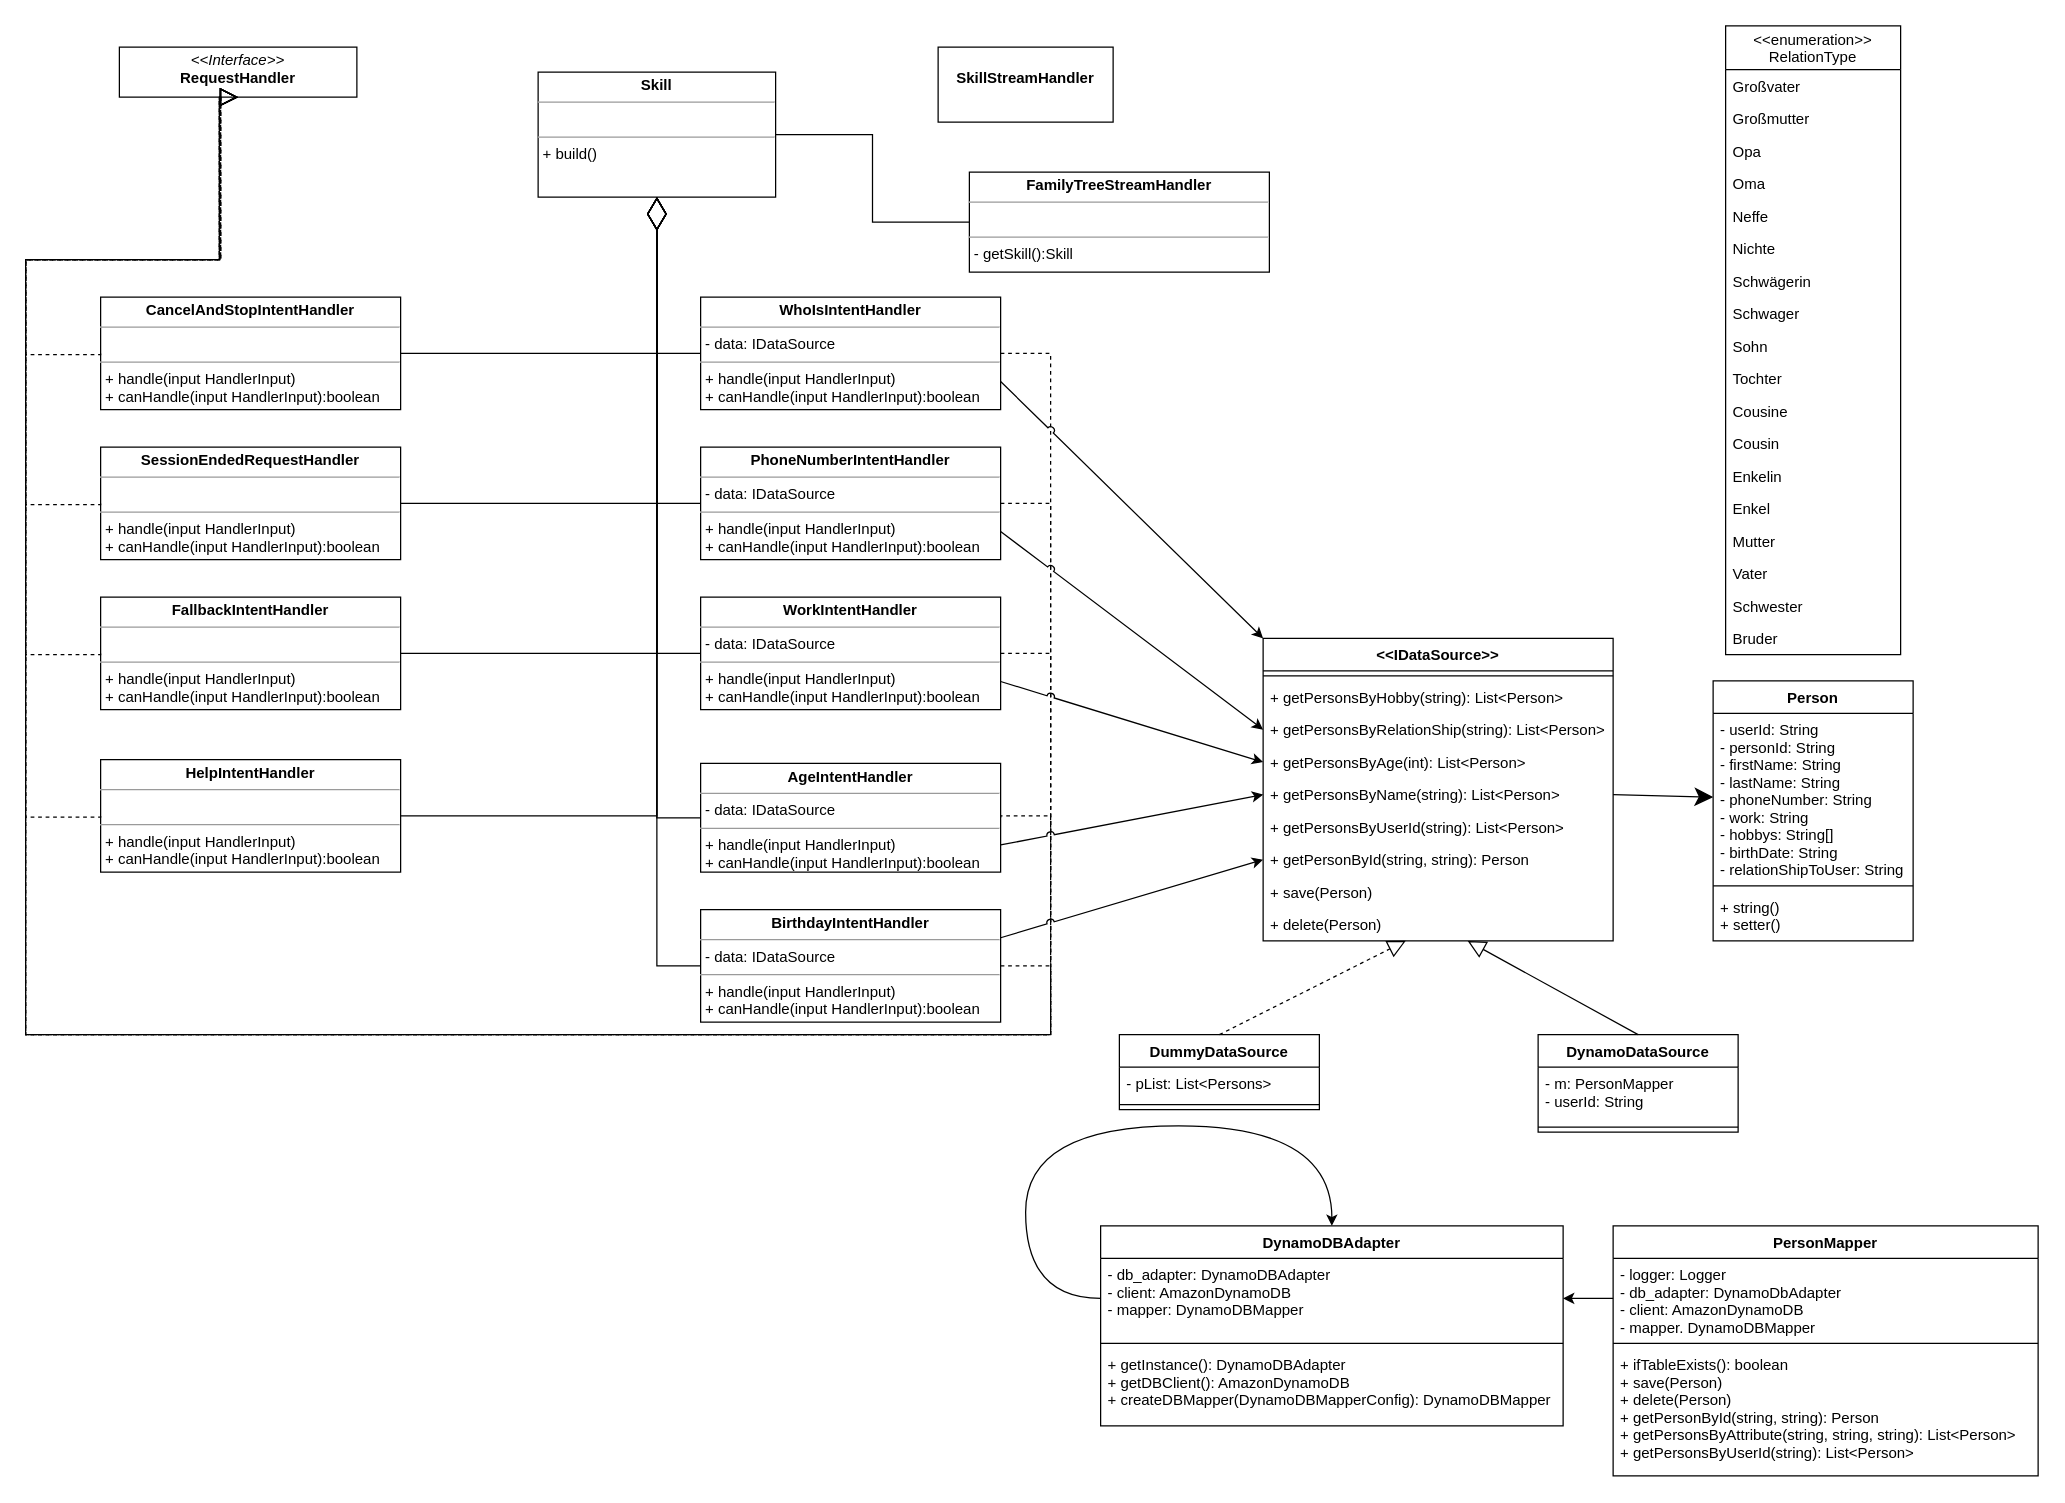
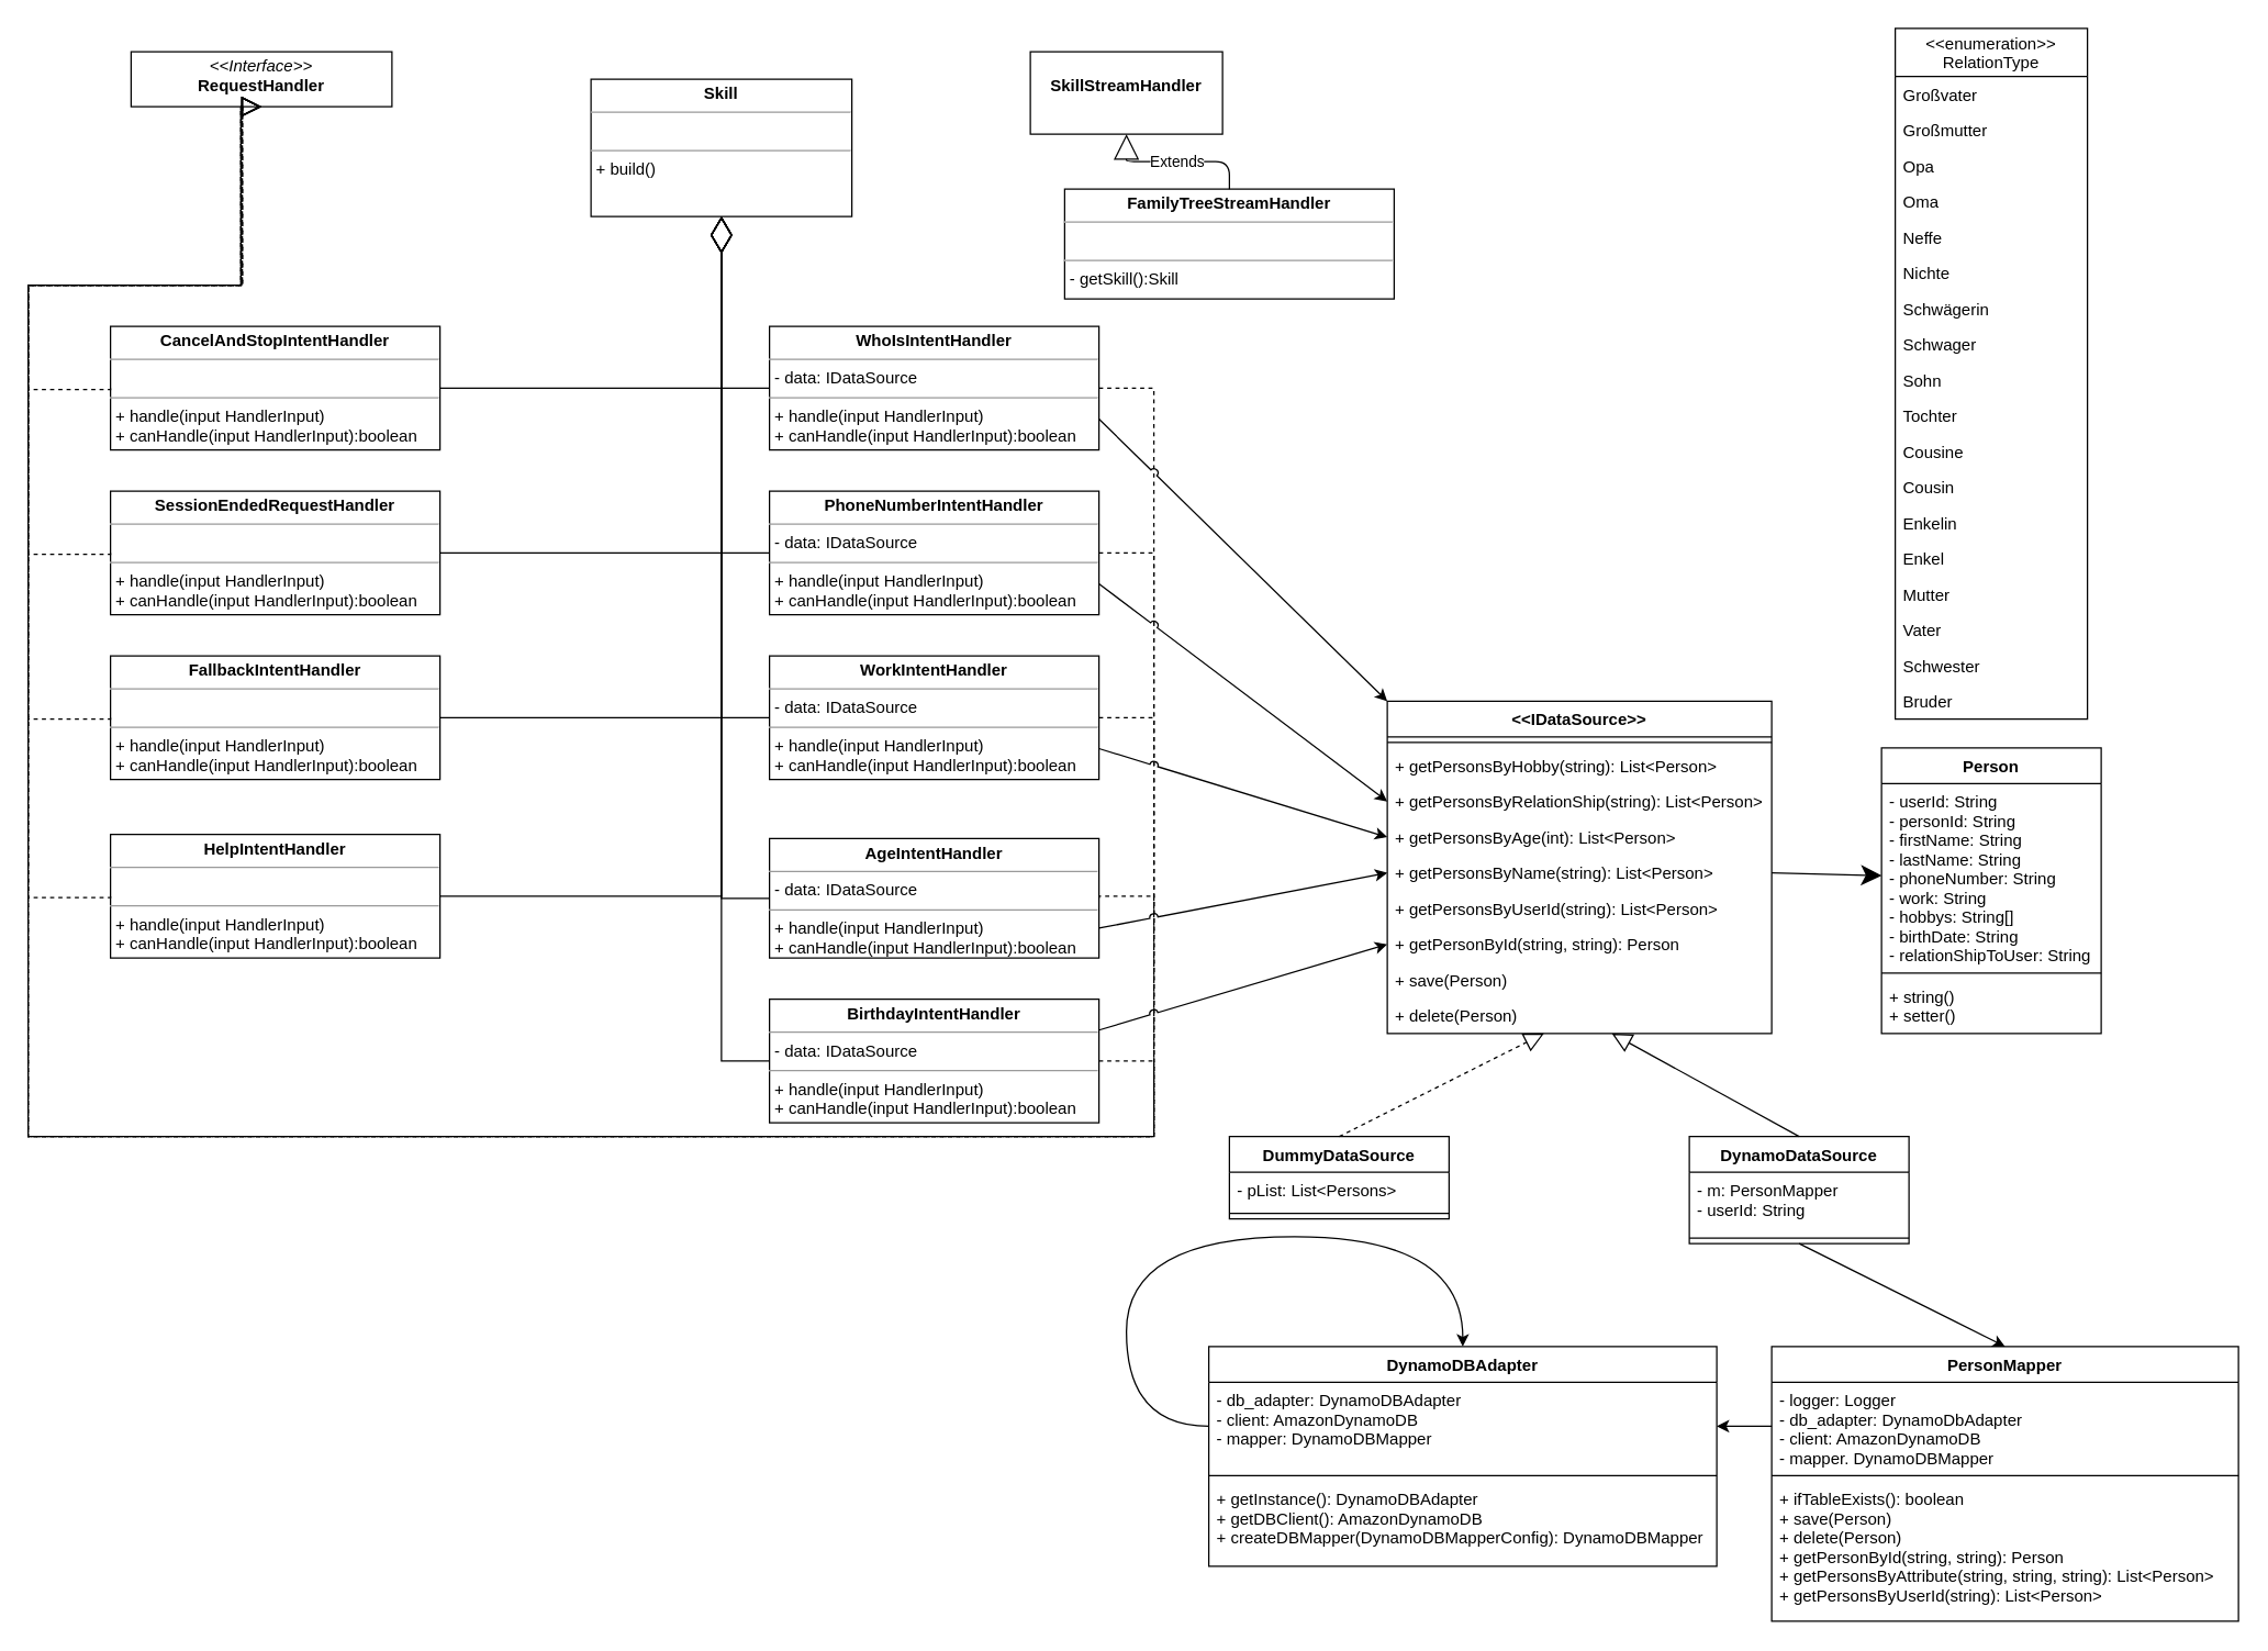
+ <mxCell id="33" value="Extends" style="endArrow=block;endSize=16;endFill=0;html=1;exitX=0.5;exitY=0;exitDx=0;exitDy=0;entryX=0.5;entryY=1;entryDx=0;entryDy=0;edgeStyle=orthogonalEdgeStyle;" edge="1" parent="1" source="32" target="4"><mxGeometry width="160" relative="1" as="geometry"><mxPoint x="1010" y="117" as="sourcePoint" /><mxPoint x="1170" y="117" as="targetPoint" /></mxGeometry></mxCell>
- <mxCell id="34" value="" style="endArrow=none;html=1;exitX=1;exitY=0.5;exitDx=0;exitDy=0;entryX=0;entryY=0.5;entryDx=0;entryDy=0;edgeStyle=orthogonalEdgeStyle;rounded=0;" edge="1" parent="1" source="3" target="32"><mxGeometry width="50" height="50" relative="1" as="geometry"><mxPoint x="590" y="-33" as="sourcePoint" /><mxPoint x="640" y="-83" as="targetPoint" /></mxGeometry></mxCell>
+ <mxCell id="86" value="" style="endArrow=classic;html=1;exitX=0.5;exitY=1;exitDx=0;exitDy=0;jumpStyle=arc;endFill=1;startArrow=none;startFill=0;entryX=0.5;entryY=0;entryDx=0;entryDy=0;" edge="1" parent="1" source="78" target="82"><mxGeometry width="50" height="50" relative="1" as="geometry"><mxPoint x="670" y="1170" as="sourcePoint" /><mxPoint x="1380" y="980" as="targetPoint" /></mxGeometry></mxCell>
